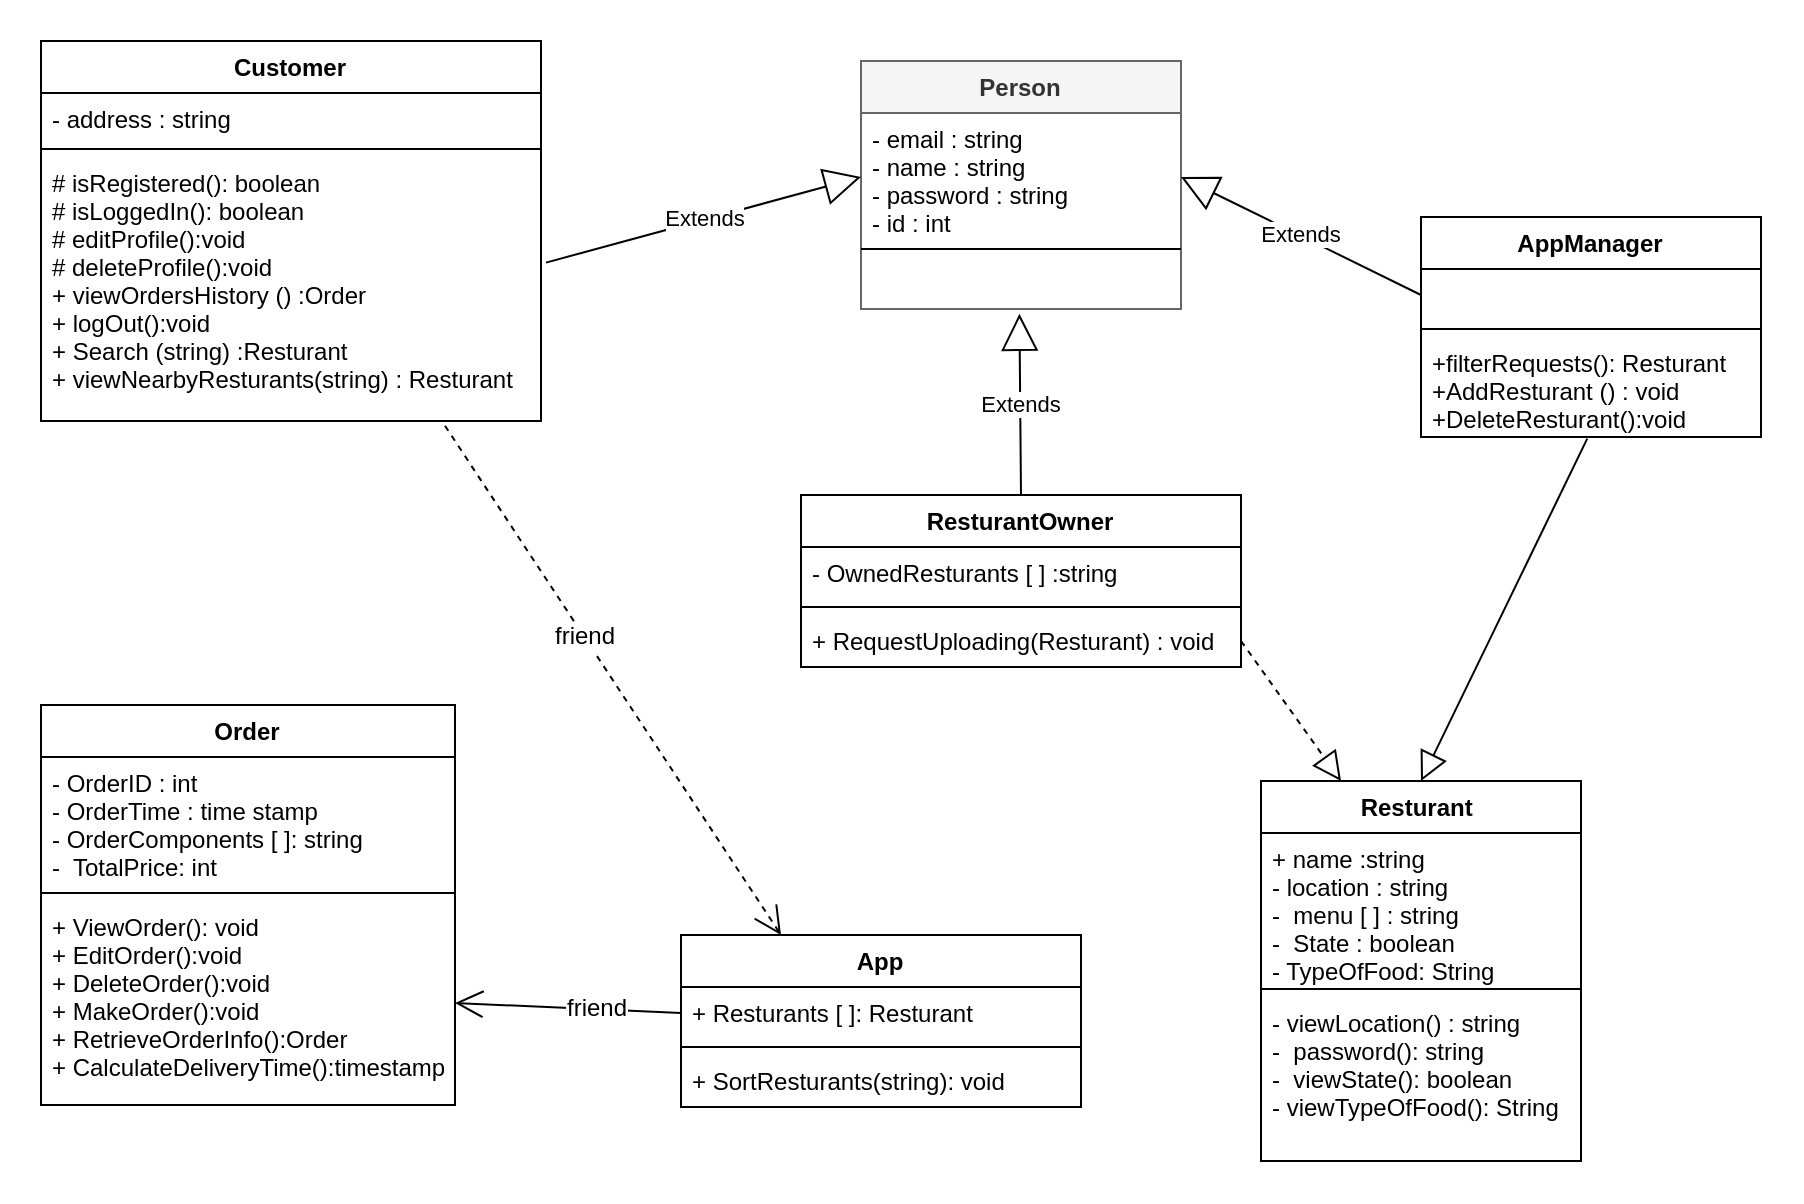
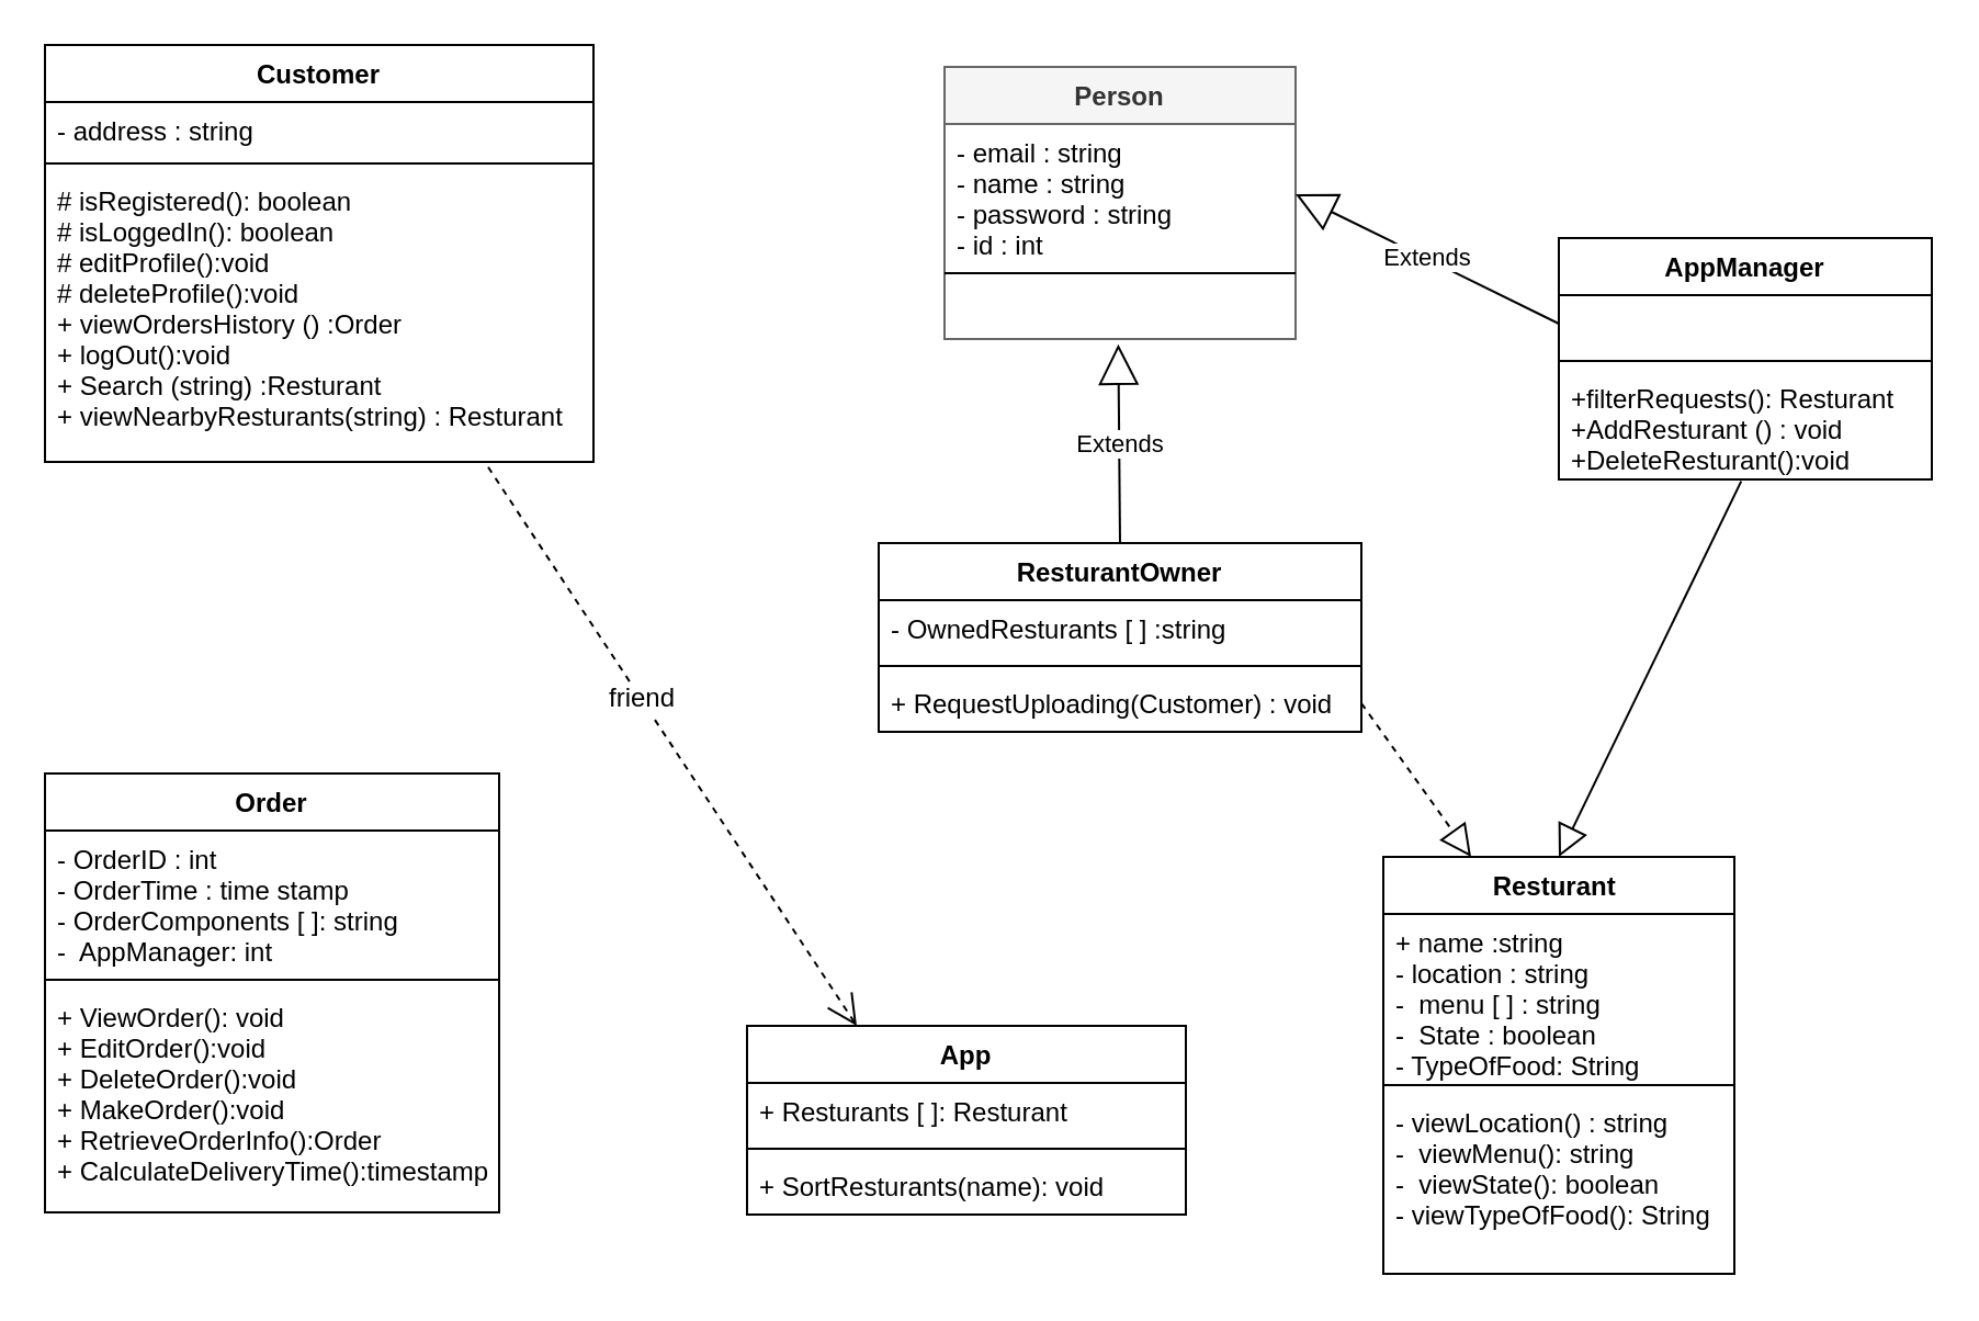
- <mxCell id="22" value="Extends" style="endArrow=block;endSize=16;endFill=0;html=1;entryX=0;entryY=0.5;entryDx=0;entryDy=0;exitX=1.01;exitY=0.4;exitDx=0;exitDy=0;exitPerimeter=0;" edge="1" parent="1" source="5" target="19"><mxGeometry width="160" relative="1" as="geometry"><mxPoint x="250" y="91.3" as="sourcePoint" /><mxPoint x="420" y="91" as="targetPoint" /></mxGeometry></mxCell>
- <mxCell id="9" value="+ RequestUploading(Resturant) : void" style="text;strokeColor=none;fillColor=none;align=left;verticalAlign=top;spacingLeft=4;spacingRight=4;overflow=hidden;rotatable=0;points=[[0,0.5],[1,0.5]];portConstraint=eastwest;" vertex="1" parent="6"><mxGeometry y="60" width="220" height="26" as="geometry" /></mxCell>
+ <mxCell id="9" value="+ RequestUploading(Customer) : void" style="text;strokeColor=none;fillColor=none;align=left;verticalAlign=top;spacingLeft=4;spacingRight=4;overflow=hidden;rotatable=0;points=[[0,0.5],[1,0.5]];portConstraint=eastwest;" vertex="1" parent="6"><mxGeometry y="60" width="220" height="26" as="geometry" /></mxCell>
- <mxCell id="11" value="- OrderID : int&#10;- OrderTime : time stamp&#10;- OrderComponents [ ]: string&#10;-  TotalPrice: int&#10;&#10;" style="text;strokeColor=none;fillColor=none;align=left;verticalAlign=top;spacingLeft=4;spacingRight=4;overflow=hidden;rotatable=0;points=[[0,0.5],[1,0.5]];portConstraint=eastwest;" vertex="1" parent="10"><mxGeometry y="26" width="207" height="64" as="geometry" /></mxCell>
+ <mxCell id="11" value="- OrderID : int&#10;- OrderTime : time stamp&#10;- OrderComponents [ ]: string&#10;-  AppManager: int&#10;&#10;" style="text;strokeColor=none;fillColor=none;align=left;verticalAlign=top;spacingLeft=4;spacingRight=4;overflow=hidden;rotatable=0;points=[[0,0.5],[1,0.5]];portConstraint=eastwest;" vertex="1" parent="10"><mxGeometry y="26" width="207" height="64" as="geometry" /></mxCell>
- <mxCell id="31" value="" style="endArrow=open;endFill=1;endSize=12;html=1;entryX=1;entryY=0.5;entryDx=0;entryDy=0;exitX=0;exitY=0.5;exitDx=0;exitDy=0;" edge="1" parent="1" source="36" target="13"><mxGeometry width="160" relative="1" as="geometry"><mxPoint x="260" y="500" as="sourcePoint" /><mxPoint x="180" y="600" as="targetPoint" /></mxGeometry></mxCell>
- <mxCell id="32" value="friend" style="text;html=1;resizable=0;points=[];align=center;verticalAlign=middle;labelBackgroundColor=#ffffff;" vertex="1" connectable="0" parent="31"><mxGeometry x="-0.233" y="-1" relative="1" as="geometry"><mxPoint as="offset" /></mxGeometry></mxCell>
- <mxCell id="17" value="- viewLocation() : string &#10;-  password(): string&#10;-  viewState(): boolean&#10;- viewTypeOfFood(): String&#10;&#10;&#10;" style="text;strokeColor=none;fillColor=none;align=left;verticalAlign=top;spacingLeft=4;spacingRight=4;overflow=hidden;rotatable=0;points=[[0,0.5],[1,0.5]];portConstraint=eastwest;" vertex="1" parent="14"><mxGeometry y="108" width="160" height="82" as="geometry" /></mxCell>
+ <mxCell id="17" value="- viewLocation() : string &#10;-  viewMenu(): string&#10;-  viewState(): boolean&#10;- viewTypeOfFood(): String&#10;&#10;&#10;" style="text;strokeColor=none;fillColor=none;align=left;verticalAlign=top;spacingLeft=4;spacingRight=4;overflow=hidden;rotatable=0;points=[[0,0.5],[1,0.5]];portConstraint=eastwest;" vertex="1" parent="14"><mxGeometry y="108" width="160" height="82" as="geometry" /></mxCell>
- <mxCell id="38" value="+ SortResturants(string): void" style="text;strokeColor=none;fillColor=none;align=left;verticalAlign=top;spacingLeft=4;spacingRight=4;overflow=hidden;rotatable=0;points=[[0,0.5],[1,0.5]];portConstraint=eastwest;" vertex="1" parent="35"><mxGeometry y="60" width="200" height="26" as="geometry" /></mxCell>
+ <mxCell id="38" value="+ SortResturants(name): void" style="text;strokeColor=none;fillColor=none;align=left;verticalAlign=top;spacingLeft=4;spacingRight=4;overflow=hidden;rotatable=0;points=[[0,0.5],[1,0.5]];portConstraint=eastwest;" vertex="1" parent="35"><mxGeometry y="60" width="200" height="26" as="geometry" /></mxCell>
